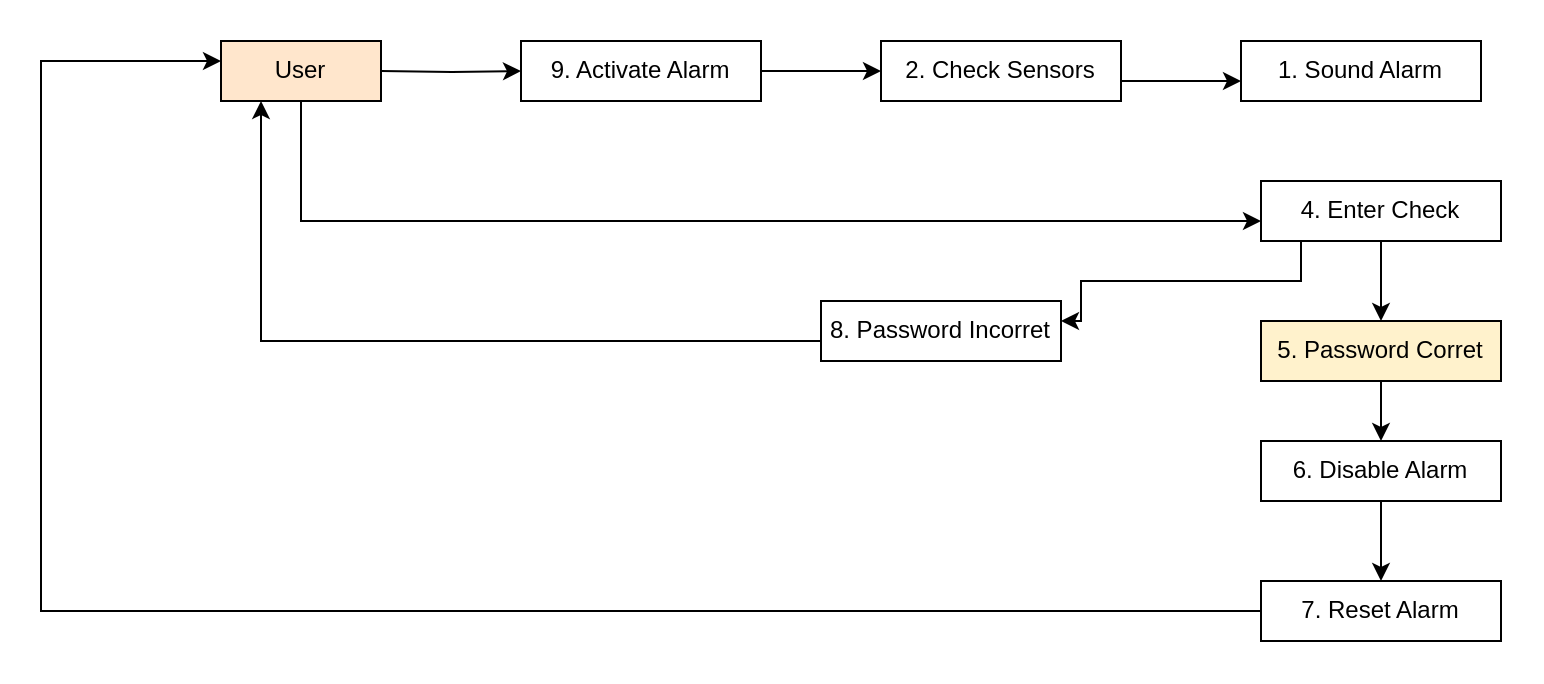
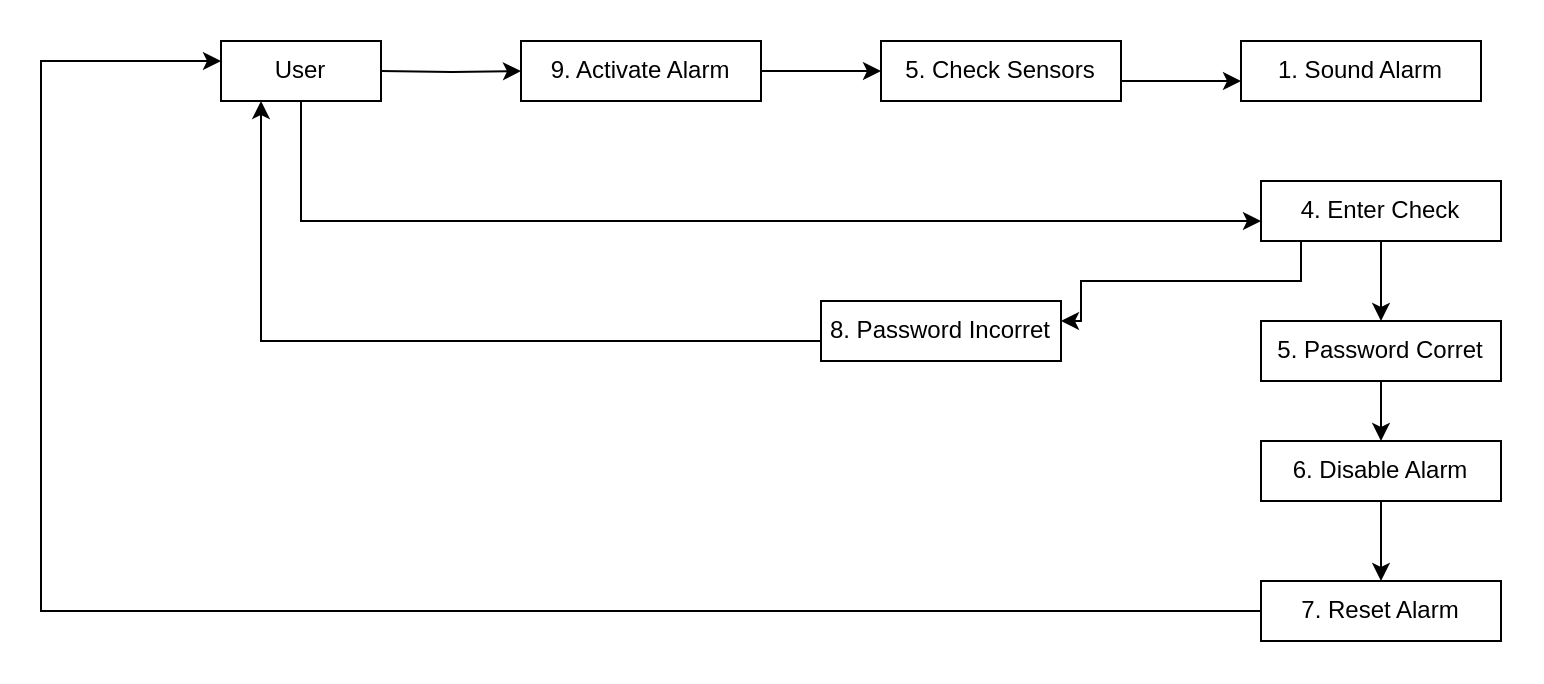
- <mxCell id="2" value="User" style="rounded=0;whiteSpace=wrap;html=1;fillColor=#ffe6cc;" vertex="1" connectable="0" parent="1"><mxGeometry x="110" y="20" width="80" height="30" as="geometry" /></mxCell>
+ <mxCell id="2" value="User" style="rounded=0;whiteSpace=wrap;html=1;" vertex="1" connectable="0" parent="1"><mxGeometry x="110" y="20" width="80" height="30" as="geometry" /></mxCell>
- <mxCell id="4" value="2. Check Sensors" style="rounded=0;whiteSpace=wrap;html=1;" vertex="1" connectable="0" parent="1"><mxGeometry x="440" y="20" width="120" height="30" as="geometry" /></mxCell>
+ <mxCell id="4" value="5. Check Sensors" style="rounded=0;whiteSpace=wrap;html=1;" vertex="1" connectable="0" parent="1"><mxGeometry x="440" y="20" width="120" height="30" as="geometry" /></mxCell>
- <mxCell id="15" value="5. Password Corret" style="rounded=0;whiteSpace=wrap;html=1;fillColor=#fff2cc;" vertex="1" connectable="0" parent="1"><mxGeometry x="630" y="160" width="120" height="30" as="geometry" /></mxCell>
+ <mxCell id="15" value="5. Password Corret" style="rounded=0;whiteSpace=wrap;html=1;" vertex="1" connectable="0" parent="1"><mxGeometry x="630" y="160" width="120" height="30" as="geometry" /></mxCell>
